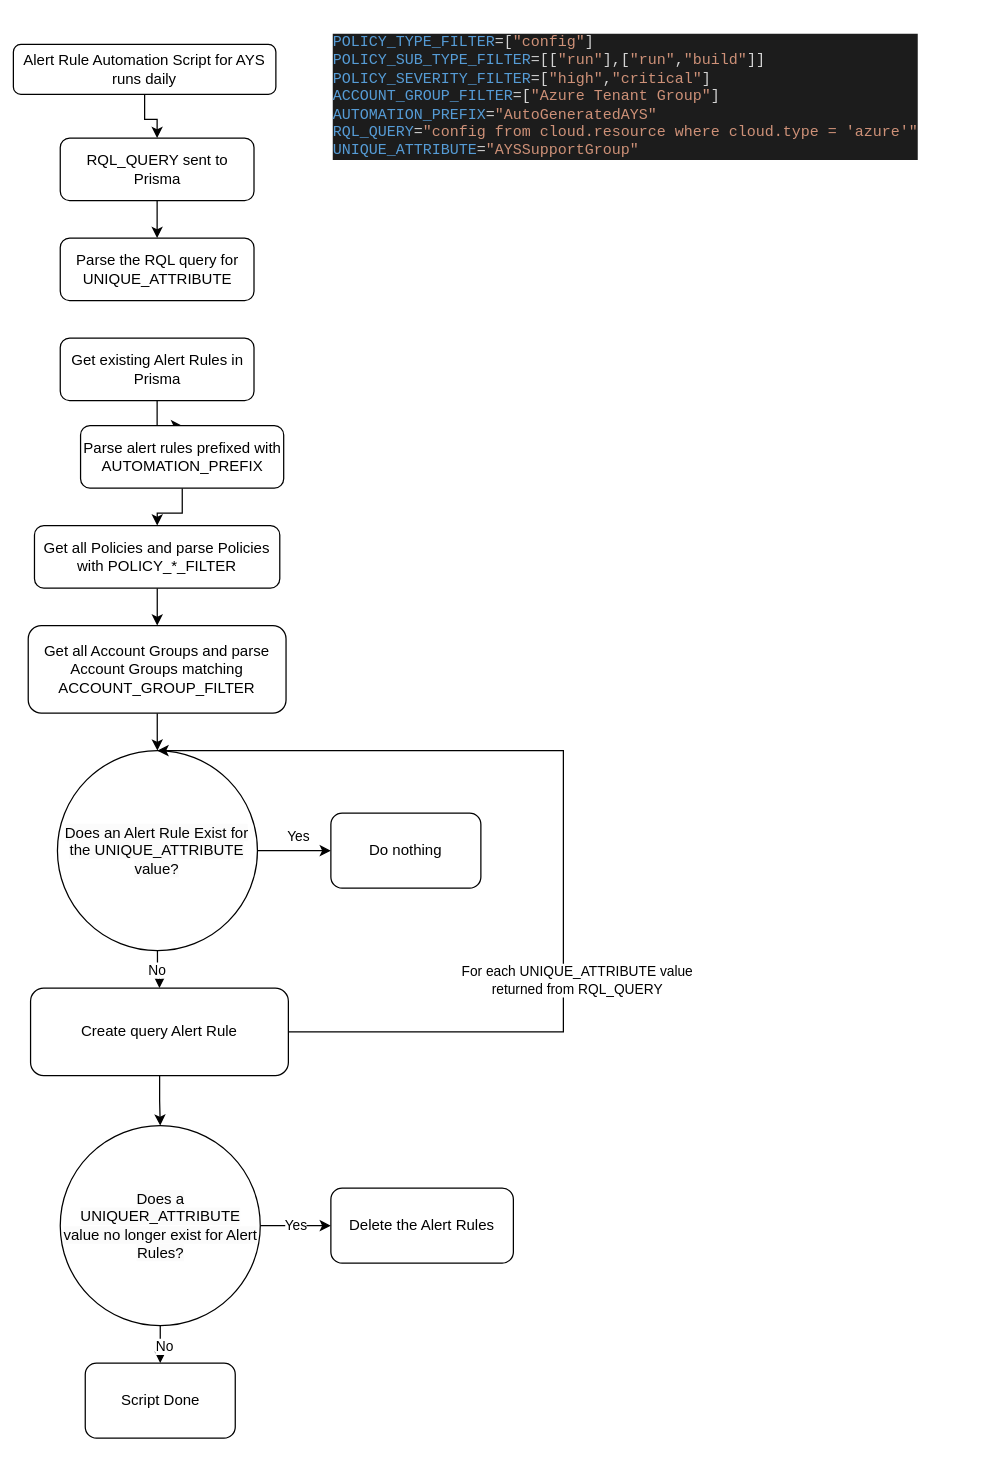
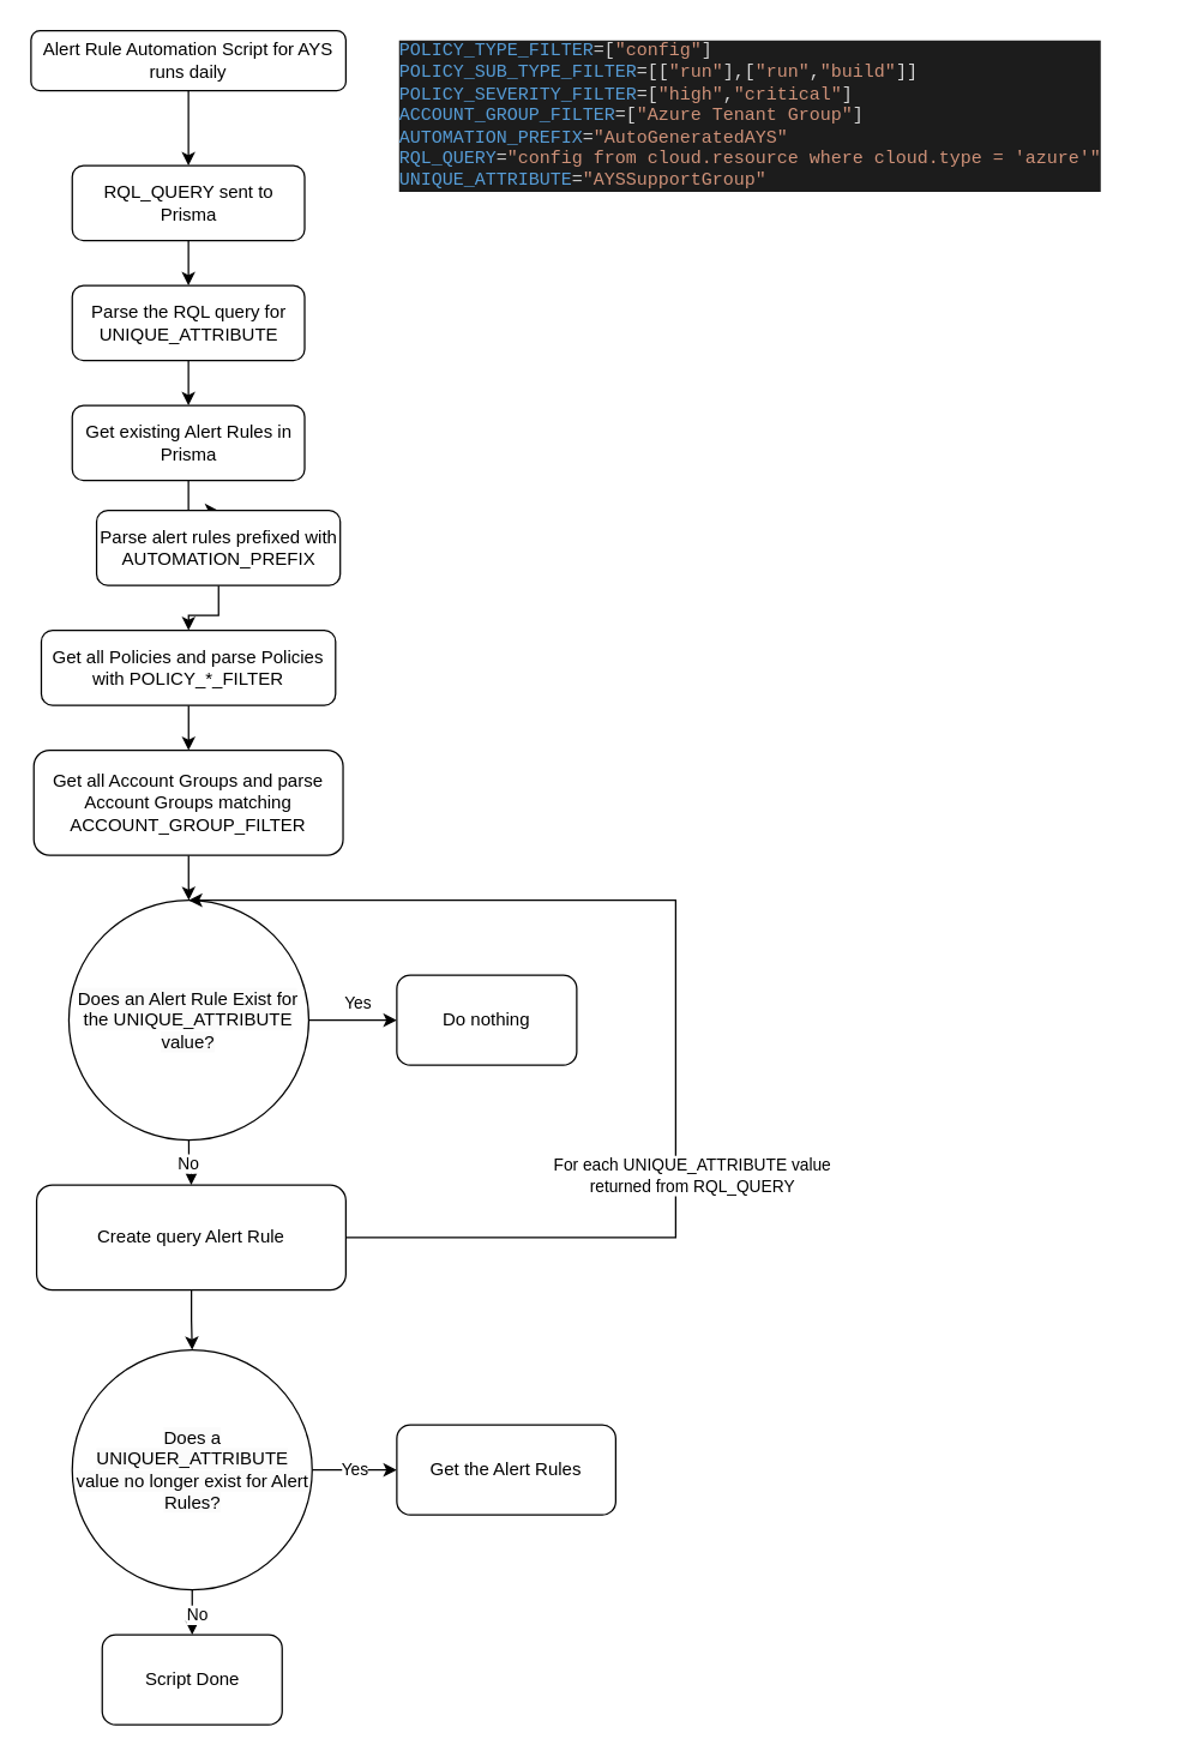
- <mxCell id="3" value="Alert Rule Automation Script for AYS &lt;br&gt;runs daily" style="rounded=1;whiteSpace=wrap;html=1;fontSize=12;glass=0;strokeWidth=1;shadow=0;" parent="1" vertex="1"><mxGeometry x="10" y="35" width="210" height="40" as="geometry" /></mxCell>
+ <mxCell id="3" value="Alert Rule Automation Script for AYS &lt;br&gt;runs daily" style="rounded=1;whiteSpace=wrap;html=1;fontSize=12;glass=0;strokeWidth=1;shadow=0;" parent="1" vertex="1"><mxGeometry x="20" y="20" width="210" height="40" as="geometry" /></mxCell>
+ <mxCell id="4" style="edgeStyle=orthogonalEdgeStyle;rounded=0;orthogonalLoop=1;jettySize=auto;html=1;exitX=0.5;exitY=1;exitDx=0;exitDy=0;entryX=0.5;entryY=0;entryDx=0;entryDy=0;" parent="1" source="5" target="7" edge="1"><mxGeometry relative="1" as="geometry" /></mxCell>
- <mxCell id="30" value="Delete the Alert Rules" style="rounded=1;whiteSpace=wrap;html=1;" parent="1" vertex="1"><mxGeometry x="264" y="950" width="146" height="60" as="geometry" /></mxCell>
+ <mxCell id="30" value="Get the Alert Rules" style="rounded=1;whiteSpace=wrap;html=1;" parent="1" vertex="1"><mxGeometry x="264" y="950" width="146" height="60" as="geometry" /></mxCell>
